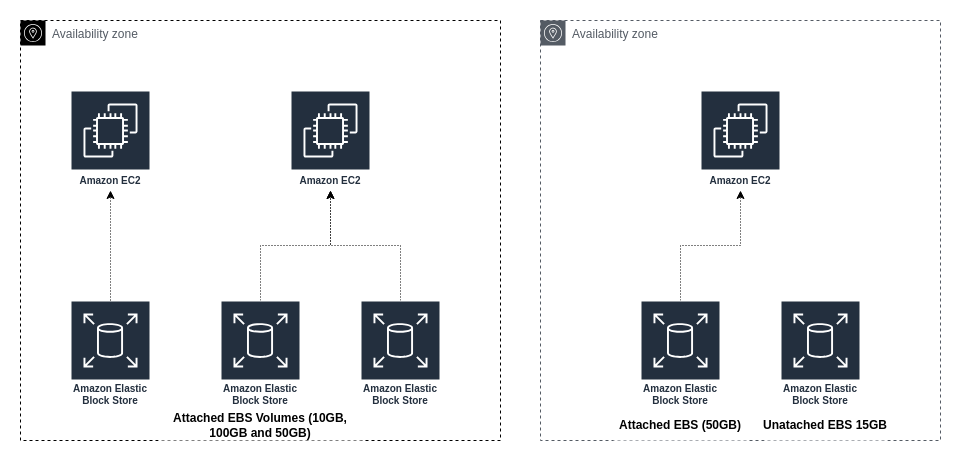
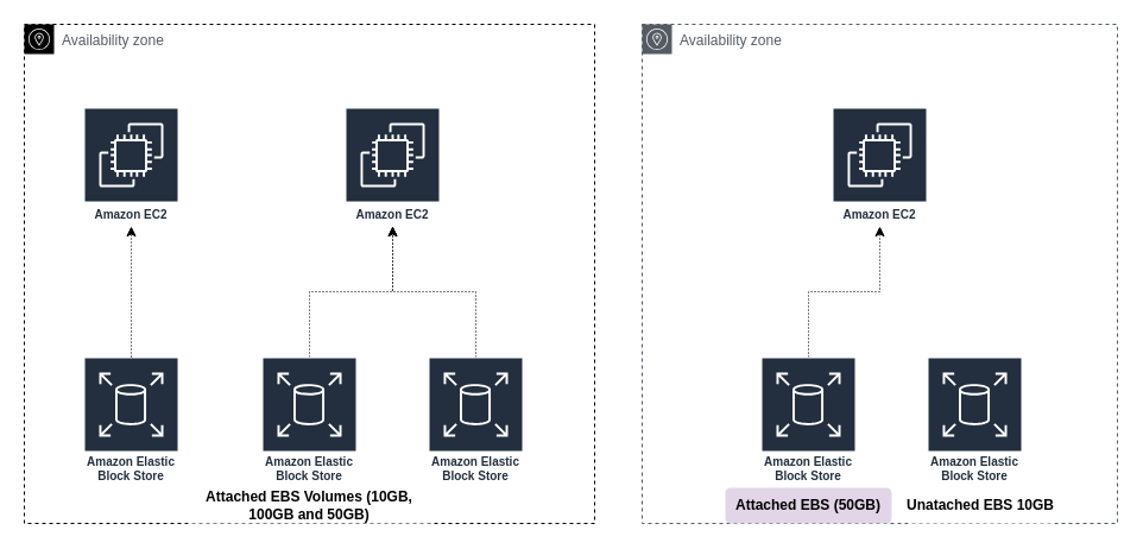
- <mxCell id="17" value="&lt;b&gt;Attached EBS (50GB)&lt;/b&gt;" style="rounded=1;whiteSpace=wrap;html=1;strokeColor=none;" vertex="1" parent="1"><mxGeometry x="610" y="410" width="140" height="30" as="geometry" /></mxCell>
+ <mxCell id="17" value="&lt;b&gt;Attached EBS (50GB)&lt;/b&gt;" style="rounded=1;whiteSpace=wrap;html=1;strokeColor=none;fillColor=#e1d5e7;" vertex="1" parent="1"><mxGeometry x="610" y="410" width="140" height="30" as="geometry" /></mxCell>
- <mxCell id="16" value="&lt;b&gt;Unatached EBS 15GB&lt;/b&gt;" style="rounded=1;whiteSpace=wrap;html=1;strokeColor=none;" vertex="1" parent="1"><mxGeometry x="760" y="410" width="130" height="30" as="geometry" /></mxCell>
+ <mxCell id="16" value="&lt;b&gt;Unatached EBS 10GB&lt;/b&gt;" style="rounded=1;whiteSpace=wrap;html=1;strokeColor=none;" vertex="1" parent="1"><mxGeometry x="760" y="410" width="130" height="30" as="geometry" /></mxCell>
